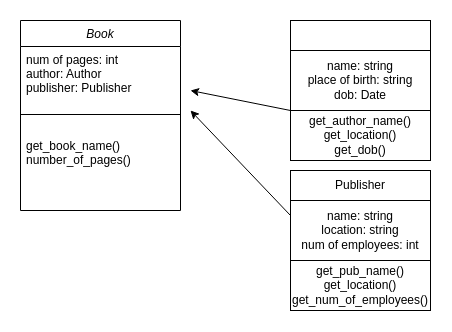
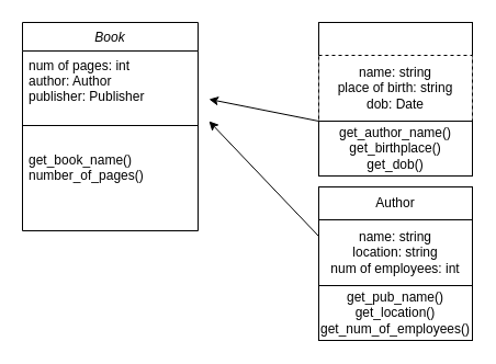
- <mxCell id="9" value="name: string&lt;br&gt;place of birth: string&lt;br&gt;dob: Date" style="rounded=0;whiteSpace=wrap;html=1;" vertex="1" parent="1"><mxGeometry x="290" y="50" width="140" height="60" as="geometry" /></mxCell>
+ <mxCell id="9" value="name: string&lt;br&gt;place of birth: string&lt;br&gt;dob: Date" style="rounded=0;whiteSpace=wrap;html=1;dashed=1;" vertex="1" parent="1"><mxGeometry x="290" y="50" width="140" height="60" as="geometry" /></mxCell>
- <mxCell id="12" value="&lt;span style=&quot;text-align: left&quot;&gt;get_author_name()&lt;/span&gt;&lt;br&gt;get_location()&lt;br&gt;get_dob()" style="rounded=0;whiteSpace=wrap;html=1;" vertex="1" parent="1"><mxGeometry x="290" y="110" width="140" height="50" as="geometry" /></mxCell>
+ <mxCell id="12" value="&lt;span style=&quot;text-align: left&quot;&gt;get_author_name()&lt;/span&gt;&lt;br&gt;get_birthplace()&lt;br&gt;get_dob()" style="rounded=0;whiteSpace=wrap;html=1;" vertex="1" parent="1"><mxGeometry x="290" y="110" width="140" height="50" as="geometry" /></mxCell>
- <mxCell id="4" value="Publisher" style="rounded=0;whiteSpace=wrap;html=1;" vertex="1" parent="1"><mxGeometry x="290" y="170" width="140" height="30" as="geometry" /></mxCell>
+ <mxCell id="4" value="Author" style="rounded=0;whiteSpace=wrap;html=1;" vertex="1" parent="1"><mxGeometry x="290" y="170" width="140" height="30" as="geometry" /></mxCell>
